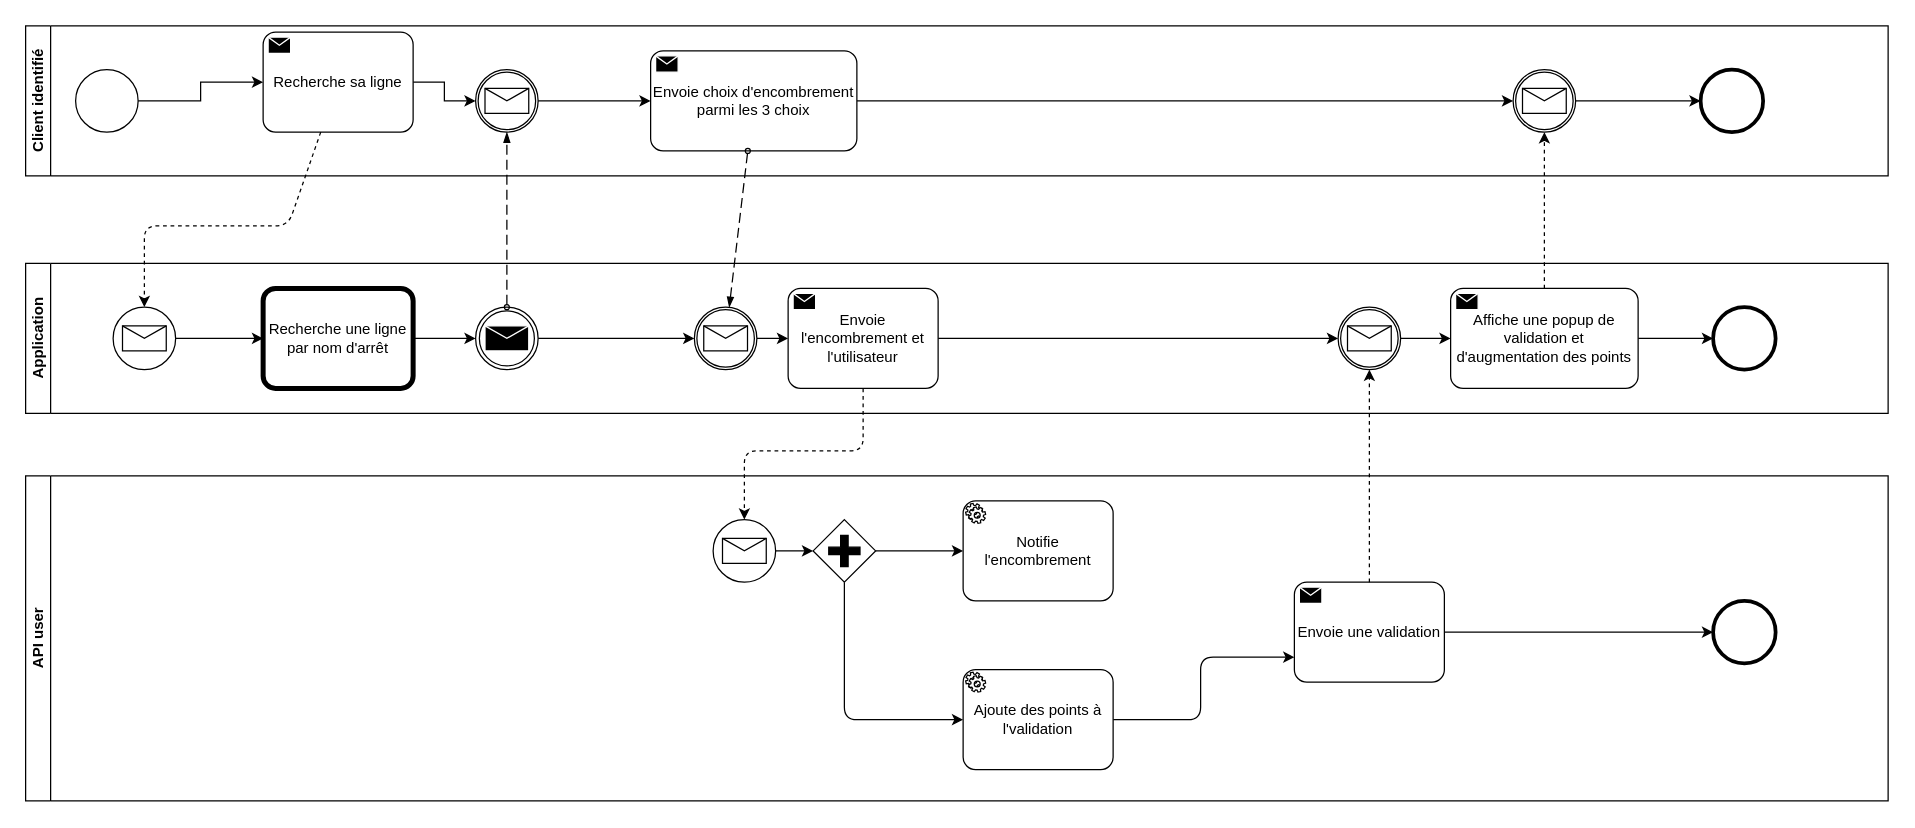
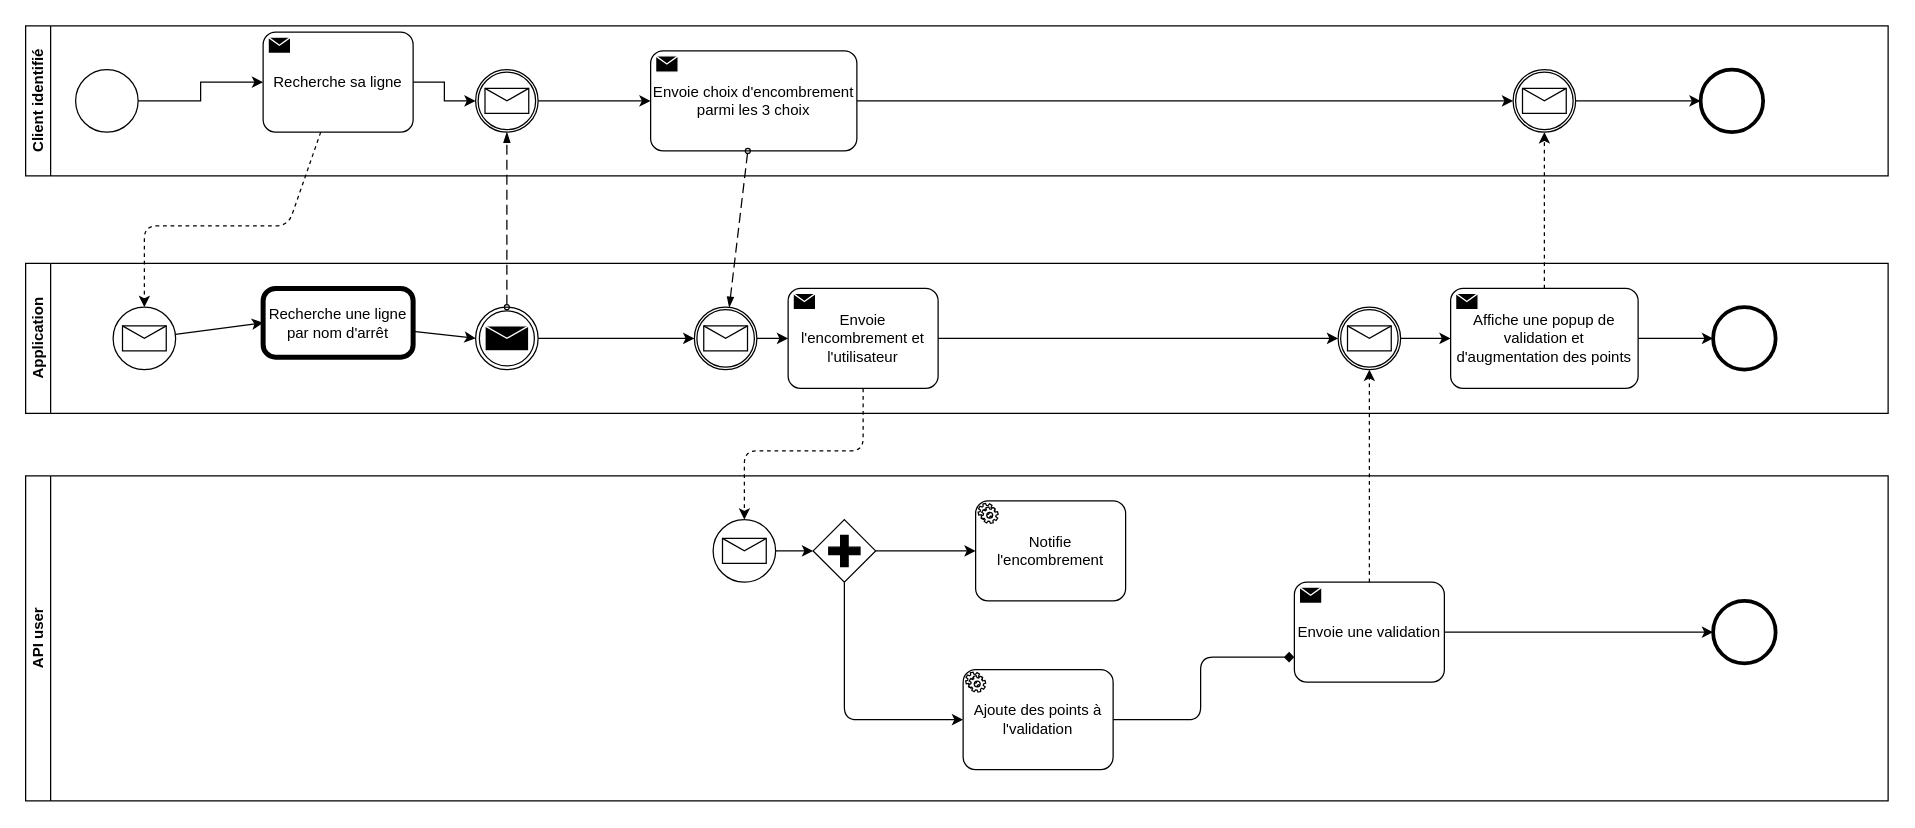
- <mxCell id="16" value="Recherche une ligne par nom d'arrêt" style="points=[[0.25,0,0],[0.5,0,0],[0.75,0,0],[1,0.25,0],[1,0.5,0],[1,0.75,0],[0.75,1,0],[0.5,1,0],[0.25,1,0],[0,0.75,0],[0,0.5,0],[0,0.25,0]];shape=mxgraph.bpmn.task;whiteSpace=wrap;rectStyle=rounded;size=10;html=1;container=1;expand=0;collapsible=0;bpmnShapeType=call;" parent="14" vertex="1"><mxGeometry x="190" y="20" width="120" height="80" as="geometry" /></mxCell>
+ <mxCell id="16" value="Recherche une ligne par nom d'arrêt" style="points=[[0.25,0,0],[0.5,0,0],[0.75,0,0],[1,0.25,0],[1,0.5,0],[1,0.75,0],[0.75,1,0],[0.5,1,0],[0.25,1,0],[0,0.75,0],[0,0.5,0],[0,0.25,0]];shape=mxgraph.bpmn.task;whiteSpace=wrap;rectStyle=rounded;size=10;html=1;container=1;expand=0;collapsible=0;bpmnShapeType=call;" parent="14" vertex="1"><mxGeometry x="190" y="20" width="120" height="55" as="geometry" /></mxCell>
- <mxCell id="33" value="Notifie l'encombrement" style="points=[[0.25,0,0],[0.5,0,0],[0.75,0,0],[1,0.25,0],[1,0.5,0],[1,0.75,0],[0.75,1,0],[0.5,1,0],[0.25,1,0],[0,0.75,0],[0,0.5,0],[0,0.25,0]];shape=mxgraph.bpmn.task;whiteSpace=wrap;rectStyle=rounded;size=10;html=1;container=1;expand=0;collapsible=0;taskMarker=service;" parent="30" vertex="1"><mxGeometry x="750" y="20" width="120" height="80" as="geometry" /></mxCell>
+ <mxCell id="33" value="Notifie l'encombrement" style="points=[[0.25,0,0],[0.5,0,0],[0.75,0,0],[1,0.25,0],[1,0.5,0],[1,0.75,0],[0.75,1,0],[0.5,1,0],[0.25,1,0],[0,0.75,0],[0,0.5,0],[0,0.25,0]];shape=mxgraph.bpmn.task;whiteSpace=wrap;rectStyle=rounded;size=10;html=1;container=1;expand=0;collapsible=0;taskMarker=service;" parent="30" vertex="1"><mxGeometry x="760" y="20" width="120" height="80" as="geometry" /></mxCell>
- <mxCell id="37" style="edgeStyle=none;html=1;entryX=0;entryY=0.75;entryDx=0;entryDy=0;entryPerimeter=0;strokeColor=default;" edge="1" parent="30" source="38" target="40"><mxGeometry relative="1" as="geometry"><Array as="points"><mxPoint x="940" y="195" /><mxPoint x="940" y="145" /></Array></mxGeometry></mxCell>
+ <mxCell id="37" style="edgeStyle=none;html=1;entryX=0;entryY=0.75;entryDx=0;entryDy=0;entryPerimeter=0;strokeColor=default;endArrow=diamond;" edge="1" parent="30" source="38" target="40"><mxGeometry relative="1" as="geometry"><Array as="points"><mxPoint x="940" y="195" /><mxPoint x="940" y="145" /></Array></mxGeometry></mxCell>
